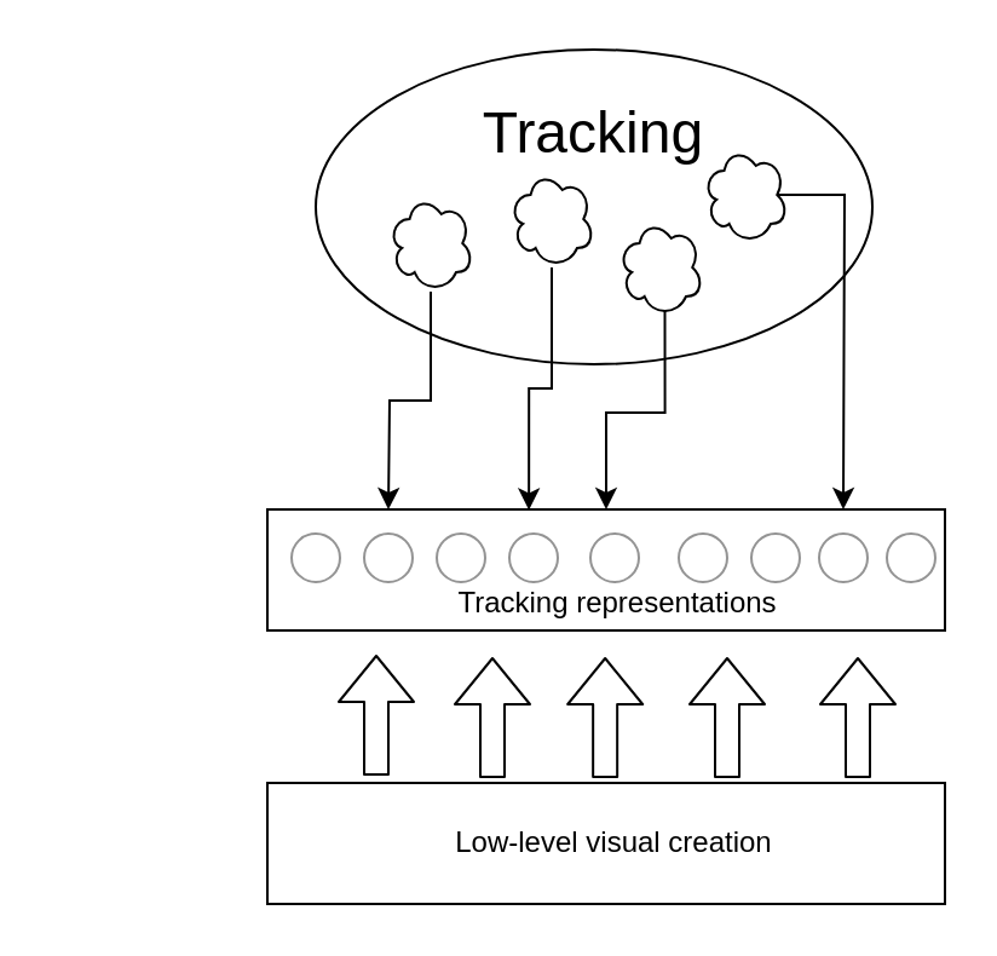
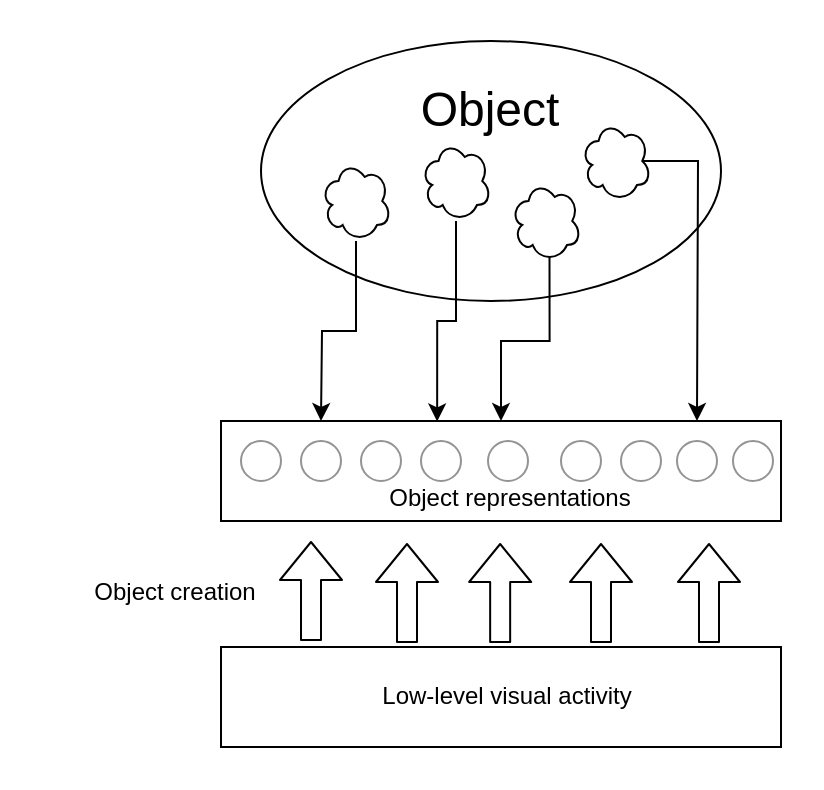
- <mxCell id="8" value="Tracking" style="text;html=1;strokeColor=none;fillColor=none;align=center;verticalAlign=middle;whiteSpace=wrap;rounded=0;fontSize=24;" vertex="1" parent="1"><mxGeometry x="155" y="50" width="180" height="10" as="geometry" /></mxCell>
+ <mxCell id="8" value="Object" style="text;html=1;strokeColor=none;fillColor=none;align=center;verticalAlign=middle;whiteSpace=wrap;rounded=0;fontSize=24;" vertex="1" parent="1"><mxGeometry x="155" y="50" width="180" height="10" as="geometry" /></mxCell>
- <mxCell id="4" value="Tracking representations" style="text;html=1;strokeColor=none;fillColor=none;align=center;verticalAlign=middle;whiteSpace=wrap;rounded=0;" vertex="1" parent="1"><mxGeometry x="155" y="239" width="200" height="20" as="geometry" /></mxCell>
+ <mxCell id="4" value="Object representations" style="text;html=1;strokeColor=none;fillColor=none;align=center;verticalAlign=middle;whiteSpace=wrap;rounded=0;" vertex="1" parent="1"><mxGeometry x="155" y="239" width="200" height="20" as="geometry" /></mxCell>
+ <mxCell id="7" value="Object creation" style="text;html=1;strokeColor=none;fillColor=none;align=center;verticalAlign=middle;whiteSpace=wrap;rounded=0;" vertex="1" parent="1"><mxGeometry x="20" y="286" width="135" height="20" as="geometry" /></mxCell>
- <mxCell id="27" value="Low-level visual creation" style="text;html=1;strokeColor=none;fillColor=none;align=center;verticalAlign=middle;whiteSpace=wrap;rounded=0;" vertex="1" parent="1"><mxGeometry x="186" y="338" width="135" height="20" as="geometry" /></mxCell>
+ <mxCell id="27" value="Low-level visual activity" style="text;html=1;strokeColor=none;fillColor=none;align=center;verticalAlign=middle;whiteSpace=wrap;rounded=0;" vertex="1" parent="1"><mxGeometry x="186" y="338" width="135" height="20" as="geometry" /></mxCell>
